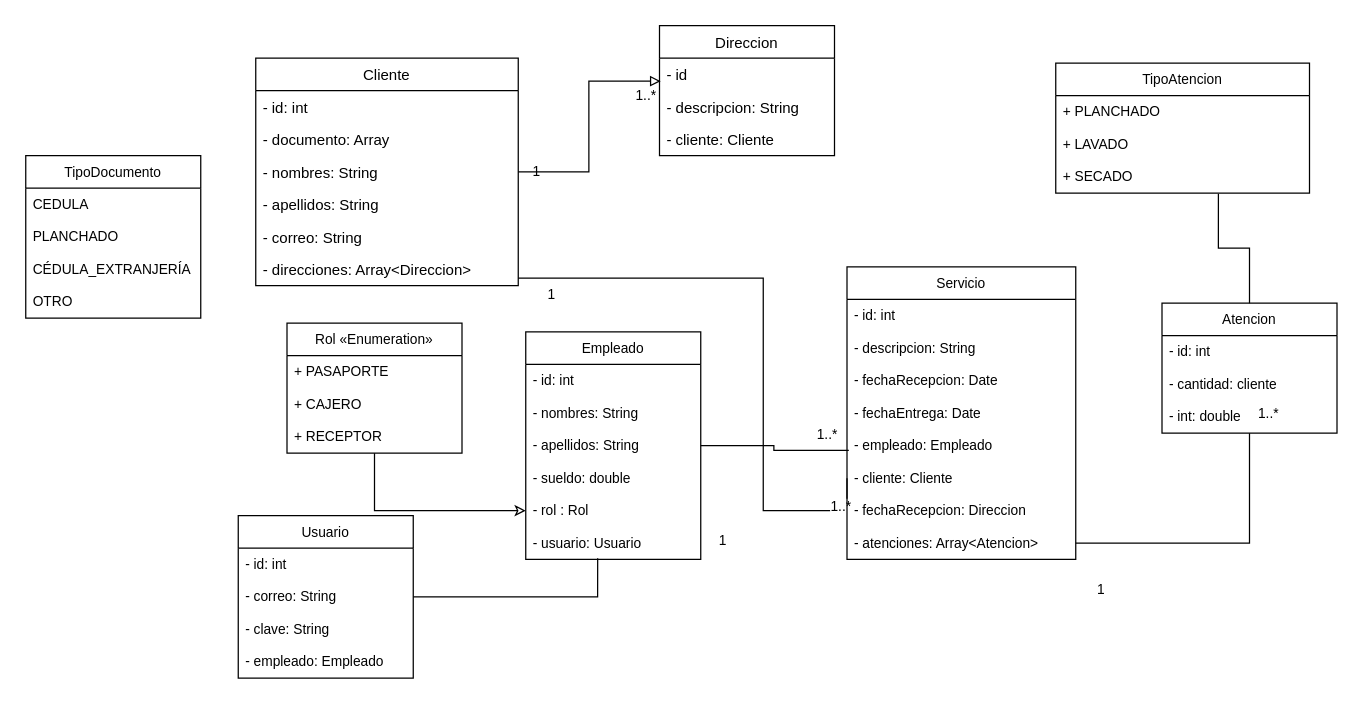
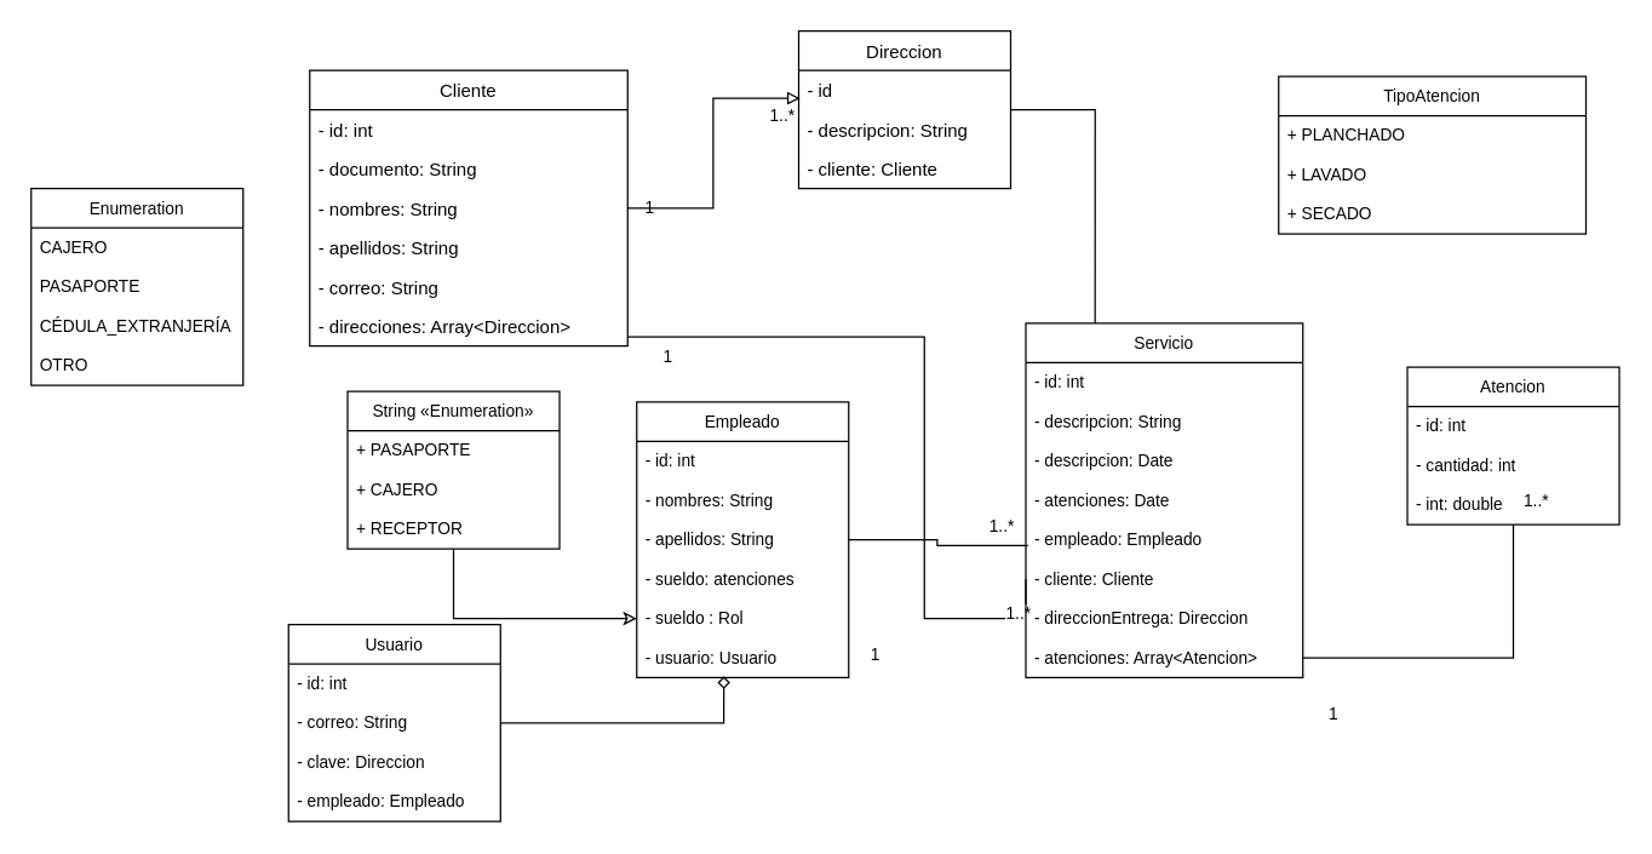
- <mxCell id="8" value="- documento: Array" style="text;strokeColor=none;fillColor=none;align=left;verticalAlign=top;spacingLeft=4;spacingRight=4;overflow=hidden;rotatable=0;points=[[0,0.5],[1,0.5]];portConstraint=eastwest;" vertex="1" parent="6"><mxGeometry y="52" width="210" height="26" as="geometry" /></mxCell>
+ <mxCell id="8" value="- documento: String" style="text;strokeColor=none;fillColor=none;align=left;verticalAlign=top;spacingLeft=4;spacingRight=4;overflow=hidden;rotatable=0;points=[[0,0.5],[1,0.5]];portConstraint=eastwest;" vertex="1" parent="6"><mxGeometry y="52" width="210" height="26" as="geometry" /></mxCell>
+ <mxCell id="13" style="edgeStyle=orthogonalEdgeStyle;rounded=0;orthogonalLoop=1;jettySize=auto;html=1;entryX=0.25;entryY=0;entryDx=0;entryDy=0;fontSize=11;endArrow=none;endFill=0;" edge="1" parent="1" source="14" target="35"><mxGeometry relative="1" as="geometry" /></mxCell>
- <mxCell id="62" value="TipoDocumento" style="swimlane;fontStyle=0;childLayout=stackLayout;horizontal=1;startSize=26;fillColor=none;horizontalStack=0;resizeParent=1;resizeParentMax=0;resizeLast=0;collapsible=1;marginBottom=0;fontSize=11;" vertex="1" parent="1"><mxGeometry x="20" y="124" width="140" height="130" as="geometry" /></mxCell>
+ <mxCell id="62" value="Enumeration" style="swimlane;fontStyle=0;childLayout=stackLayout;horizontal=1;startSize=26;fillColor=none;horizontalStack=0;resizeParent=1;resizeParentMax=0;resizeLast=0;collapsible=1;marginBottom=0;fontSize=11;" vertex="1" parent="1"><mxGeometry x="20" y="124" width="140" height="130" as="geometry" /></mxCell>
- <mxCell id="63" value="CEDULA" style="text;strokeColor=none;fillColor=none;align=left;verticalAlign=top;spacingLeft=4;spacingRight=4;overflow=hidden;rotatable=0;points=[[0,0.5],[1,0.5]];portConstraint=eastwest;fontSize=11;" vertex="1" parent="62"><mxGeometry y="26" width="140" height="26" as="geometry" /></mxCell>
+ <mxCell id="63" value="CAJERO" style="text;strokeColor=none;fillColor=none;align=left;verticalAlign=top;spacingLeft=4;spacingRight=4;overflow=hidden;rotatable=0;points=[[0,0.5],[1,0.5]];portConstraint=eastwest;fontSize=11;" vertex="1" parent="62"><mxGeometry y="26" width="140" height="26" as="geometry" /></mxCell>
- <mxCell id="64" value="PLANCHADO" style="text;strokeColor=none;fillColor=none;align=left;verticalAlign=top;spacingLeft=4;spacingRight=4;overflow=hidden;rotatable=0;points=[[0,0.5],[1,0.5]];portConstraint=eastwest;fontSize=11;" vertex="1" parent="62"><mxGeometry y="52" width="140" height="26" as="geometry" /></mxCell>
+ <mxCell id="64" value="PASAPORTE" style="text;strokeColor=none;fillColor=none;align=left;verticalAlign=top;spacingLeft=4;spacingRight=4;overflow=hidden;rotatable=0;points=[[0,0.5],[1,0.5]];portConstraint=eastwest;fontSize=11;" vertex="1" parent="62"><mxGeometry y="52" width="140" height="26" as="geometry" /></mxCell>
- <mxCell id="34" style="edgeStyle=orthogonalEdgeStyle;rounded=0;orthogonalLoop=1;jettySize=auto;html=1;entryX=0.641;entryY=1.022;entryDx=0;entryDy=0;entryPerimeter=0;fontSize=11;endArrow=none;endFill=0;" edge="1" parent="1" source="51" target="47"><mxGeometry relative="1" as="geometry" /></mxCell>
- <mxCell id="30" value="Rol «Enumeration»" style="swimlane;fontStyle=0;childLayout=stackLayout;horizontal=1;startSize=26;fillColor=none;horizontalStack=0;resizeParent=1;resizeParentMax=0;resizeLast=0;collapsible=1;marginBottom=0;fontSize=11;" vertex="1" parent="1"><mxGeometry x="229" y="258" width="140" height="104" as="geometry" /></mxCell>
+ <mxCell id="30" value="String «Enumeration»" style="swimlane;fontStyle=0;childLayout=stackLayout;horizontal=1;startSize=26;fillColor=none;horizontalStack=0;resizeParent=1;resizeParentMax=0;resizeLast=0;collapsible=1;marginBottom=0;fontSize=11;" vertex="1" parent="1"><mxGeometry x="229" y="258" width="140" height="104" as="geometry" /></mxCell>
- <mxCell id="38" value="- fechaRecepcion: Date" style="text;strokeColor=none;fillColor=none;align=left;verticalAlign=top;spacingLeft=4;spacingRight=4;overflow=hidden;rotatable=0;points=[[0,0.5],[1,0.5]];portConstraint=eastwest;fontSize=11;" vertex="1" parent="35"><mxGeometry y="78" width="183" height="26" as="geometry" /></mxCell>
+ <mxCell id="38" value="- descripcion: Date" style="text;strokeColor=none;fillColor=none;align=left;verticalAlign=top;spacingLeft=4;spacingRight=4;overflow=hidden;rotatable=0;points=[[0,0.5],[1,0.5]];portConstraint=eastwest;fontSize=11;" vertex="1" parent="35"><mxGeometry y="78" width="183" height="26" as="geometry" /></mxCell>
- <mxCell id="53" value="- cantidad: cliente" style="text;strokeColor=none;fillColor=none;align=left;verticalAlign=top;spacingLeft=4;spacingRight=4;overflow=hidden;rotatable=0;points=[[0,0.5],[1,0.5]];portConstraint=eastwest;fontSize=11;" vertex="1" parent="51"><mxGeometry y="52" width="140" height="26" as="geometry" /></mxCell>
+ <mxCell id="53" value="- cantidad: int" style="text;strokeColor=none;fillColor=none;align=left;verticalAlign=top;spacingLeft=4;spacingRight=4;overflow=hidden;rotatable=0;points=[[0,0.5],[1,0.5]];portConstraint=eastwest;fontSize=11;" vertex="1" parent="51"><mxGeometry y="52" width="140" height="26" as="geometry" /></mxCell>
- <mxCell id="39" value="- fechaEntrega: Date" style="text;strokeColor=none;fillColor=none;align=left;verticalAlign=top;spacingLeft=4;spacingRight=4;overflow=hidden;rotatable=0;points=[[0,0.5],[1,0.5]];portConstraint=eastwest;fontSize=11;" vertex="1" parent="35"><mxGeometry y="104" width="183" height="26" as="geometry" /></mxCell>
+ <mxCell id="39" value="- atenciones: Date" style="text;strokeColor=none;fillColor=none;align=left;verticalAlign=top;spacingLeft=4;spacingRight=4;overflow=hidden;rotatable=0;points=[[0,0.5],[1,0.5]];portConstraint=eastwest;fontSize=11;" vertex="1" parent="35"><mxGeometry y="104" width="183" height="26" as="geometry" /></mxCell>
- <mxCell id="26" value="- sueldo: double" style="text;strokeColor=none;fillColor=none;align=left;verticalAlign=top;spacingLeft=4;spacingRight=4;overflow=hidden;rotatable=0;points=[[0,0.5],[1,0.5]];portConstraint=eastwest;fontSize=11;" vertex="1" parent="22"><mxGeometry y="104" width="140" height="26" as="geometry" /></mxCell>
+ <mxCell id="26" value="- sueldo: atenciones" style="text;strokeColor=none;fillColor=none;align=left;verticalAlign=top;spacingLeft=4;spacingRight=4;overflow=hidden;rotatable=0;points=[[0,0.5],[1,0.5]];portConstraint=eastwest;fontSize=11;" vertex="1" parent="22"><mxGeometry y="104" width="140" height="26" as="geometry" /></mxCell>
- <mxCell id="27" value="- rol : Rol" style="text;strokeColor=none;fillColor=none;align=left;verticalAlign=top;spacingLeft=4;spacingRight=4;overflow=hidden;rotatable=0;points=[[0,0.5],[1,0.5]];portConstraint=eastwest;fontSize=11;" vertex="1" parent="22"><mxGeometry y="130" width="140" height="26" as="geometry" /></mxCell>
+ <mxCell id="27" value="- sueldo : Rol" style="text;strokeColor=none;fillColor=none;align=left;verticalAlign=top;spacingLeft=4;spacingRight=4;overflow=hidden;rotatable=0;points=[[0,0.5],[1,0.5]];portConstraint=eastwest;fontSize=11;" vertex="1" parent="22"><mxGeometry y="130" width="140" height="26" as="geometry" /></mxCell>
- <mxCell id="42" value="- fechaRecepcion: Direccion" style="text;strokeColor=none;fillColor=none;align=left;verticalAlign=top;spacingLeft=4;spacingRight=4;overflow=hidden;rotatable=0;points=[[0,0.5],[1,0.5]];portConstraint=eastwest;fontSize=11;" vertex="1" parent="35"><mxGeometry y="182" width="183" height="26" as="geometry" /></mxCell>
+ <mxCell id="42" value="- direccionEntrega: Direccion" style="text;strokeColor=none;fillColor=none;align=left;verticalAlign=top;spacingLeft=4;spacingRight=4;overflow=hidden;rotatable=0;points=[[0,0.5],[1,0.5]];portConstraint=eastwest;fontSize=11;" vertex="1" parent="35"><mxGeometry y="182" width="183" height="26" as="geometry" /></mxCell>
- <mxCell id="56" style="edgeStyle=orthogonalEdgeStyle;rounded=0;orthogonalLoop=1;jettySize=auto;html=1;entryX=0.411;entryY=0.967;entryDx=0;entryDy=0;entryPerimeter=0;fontSize=11;endArrow=none;endFill=0;" edge="1" parent="1" source="57" target="28"><mxGeometry relative="1" as="geometry" /></mxCell>
+ <mxCell id="56" style="edgeStyle=orthogonalEdgeStyle;rounded=0;orthogonalLoop=1;jettySize=auto;html=1;entryX=0.411;entryY=0.967;entryDx=0;entryDy=0;entryPerimeter=0;fontSize=11;endArrow=diamond;endFill=0;" edge="1" parent="1" source="57" target="28"><mxGeometry relative="1" as="geometry" /></mxCell>
- <mxCell id="60" value="- clave: String" style="text;strokeColor=none;fillColor=none;align=left;verticalAlign=top;spacingLeft=4;spacingRight=4;overflow=hidden;rotatable=0;points=[[0,0.5],[1,0.5]];portConstraint=eastwest;fontSize=11;" vertex="1" parent="57"><mxGeometry y="78" width="140" height="26" as="geometry" /></mxCell>
+ <mxCell id="60" value="- clave: Direccion" style="text;strokeColor=none;fillColor=none;align=left;verticalAlign=top;spacingLeft=4;spacingRight=4;overflow=hidden;rotatable=0;points=[[0,0.5],[1,0.5]];portConstraint=eastwest;fontSize=11;" vertex="1" parent="57"><mxGeometry y="78" width="140" height="26" as="geometry" /></mxCell>
